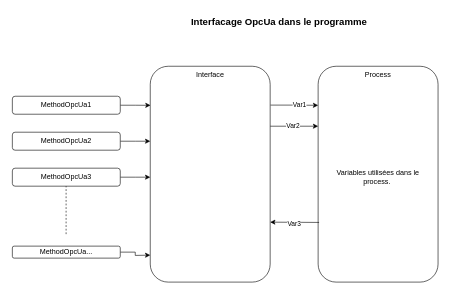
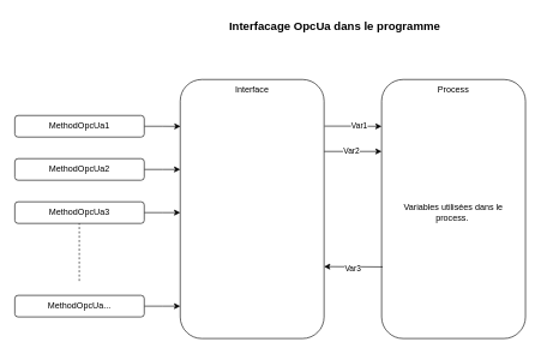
- <mxCell id="16" value="MethodOpcUa..." style="rounded=1;whiteSpace=wrap;html=1;" parent="1" vertex="1"><mxGeometry x="20" y="410" width="180" height="20" as="geometry" /></mxCell>
+ <mxCell id="16" value="MethodOpcUa..." style="rounded=1;whiteSpace=wrap;html=1;" parent="1" vertex="1"><mxGeometry x="20" y="410" width="180" height="30" as="geometry" /></mxCell>
